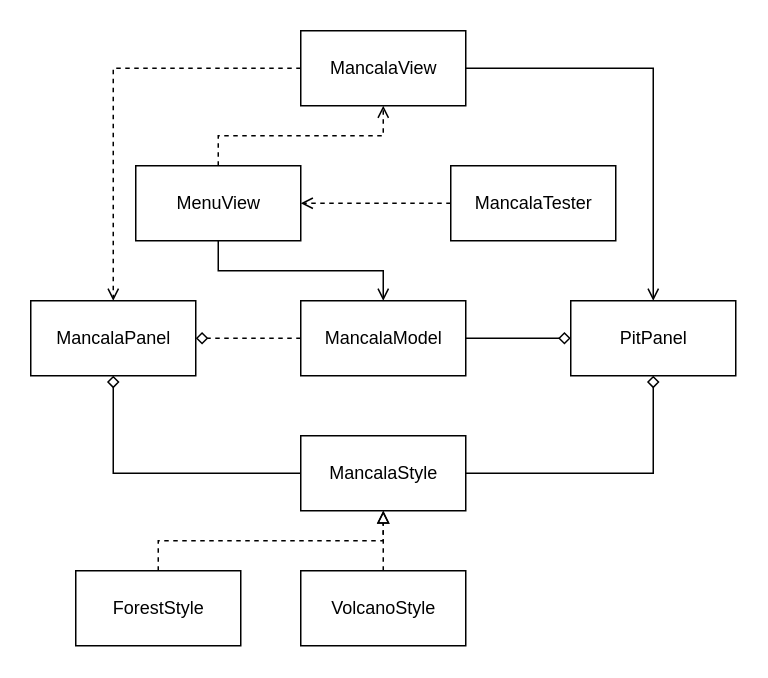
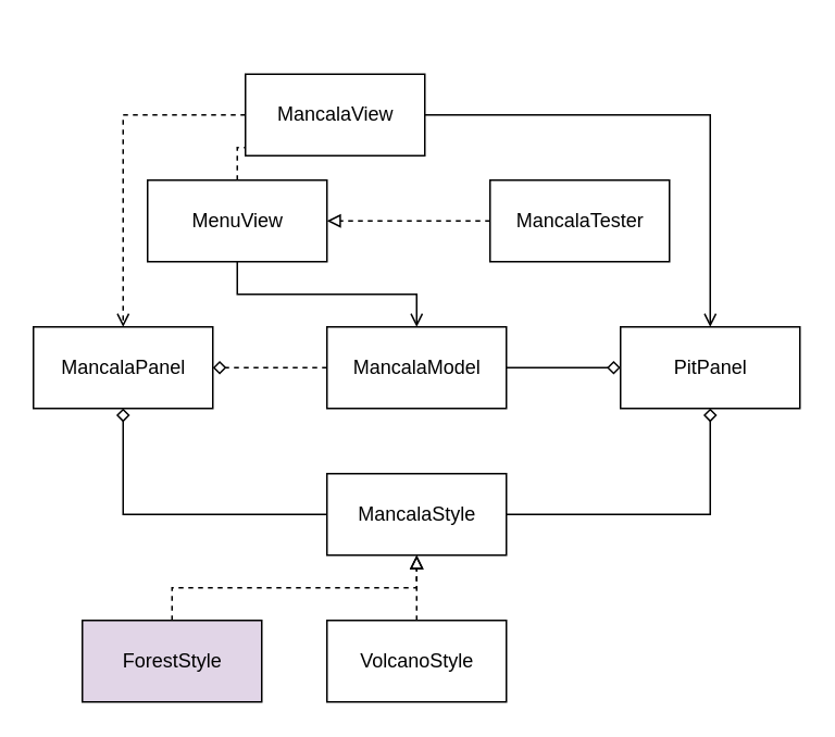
- <mxCell id="19" value="MancalaView" style="html=1;" vertex="1" parent="1"><mxGeometry x="200" y="20" width="110" height="50" as="geometry" /></mxCell>
+ <mxCell id="19" value="MancalaView" style="html=1;" vertex="1" parent="1"><mxGeometry x="150" y="45" width="110" height="50" as="geometry" /></mxCell>
- <mxCell id="20" style="edgeStyle=orthogonalEdgeStyle;rounded=0;orthogonalLoop=1;jettySize=auto;html=1;dashed=1;endArrow=open;endFill=0;" edge="1" parent="1" source="21" target="18"><mxGeometry relative="1" as="geometry" /></mxCell>
+ <mxCell id="20" style="edgeStyle=orthogonalEdgeStyle;rounded=0;orthogonalLoop=1;jettySize=auto;html=1;dashed=1;endArrow=block;endFill=0;" edge="1" parent="1" source="21" target="18"><mxGeometry relative="1" as="geometry" /></mxCell>
- <mxCell id="14" value="ForestStyle" style="html=1;" vertex="1" parent="1"><mxGeometry x="50" y="380" width="110" height="50" as="geometry" /></mxCell>
+ <mxCell id="14" value="ForestStyle" style="html=1;fillColor=#e1d5e7;" vertex="1" parent="1"><mxGeometry x="50" y="380" width="110" height="50" as="geometry" /></mxCell>
